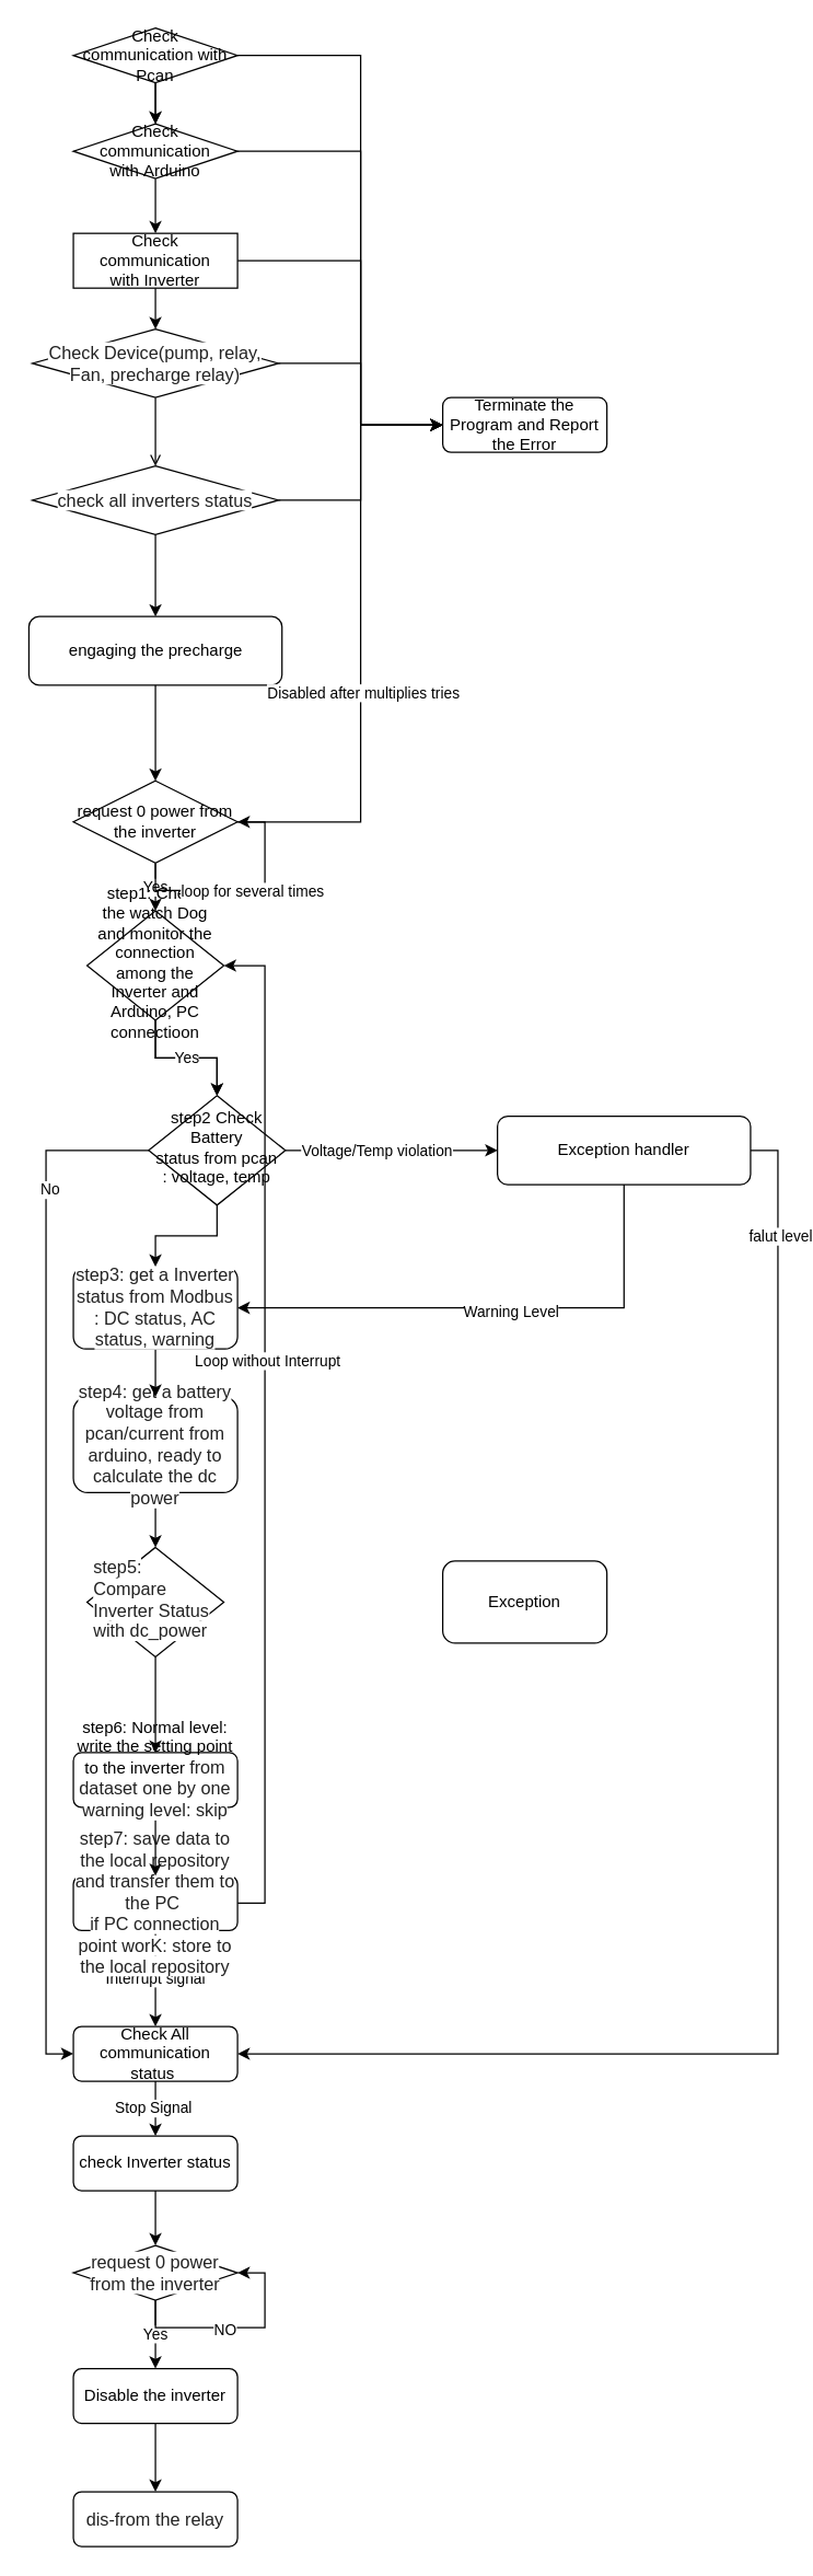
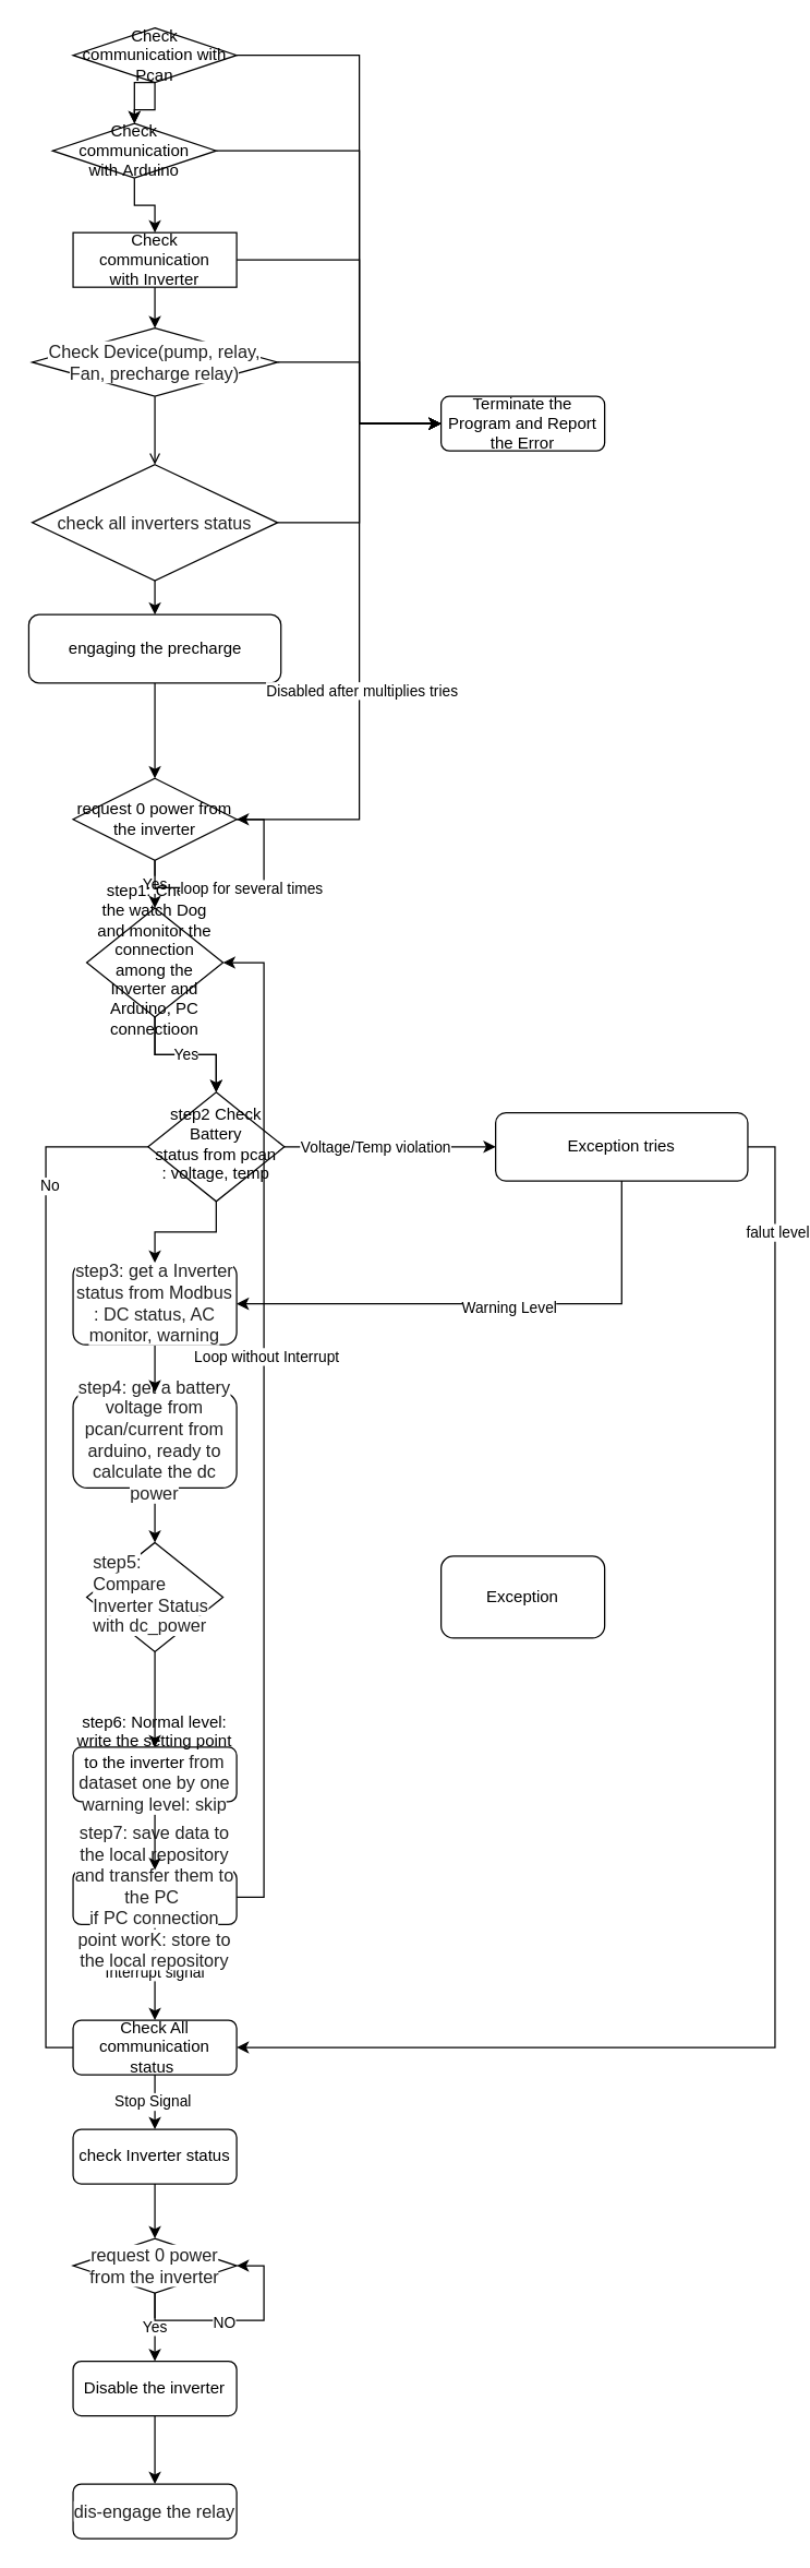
- <mxCell id="51" value="Check communication with&amp;nbsp;Arduino" style="rhombus;whiteSpace=wrap;html=1;fontSize=12;glass=0;strokeWidth=1;shadow=0;" parent="1" vertex="1"><mxGeometry x="53" y="90" width="120" height="40" as="geometry" /></mxCell>
+ <mxCell id="51" value="Check communication with&amp;nbsp;Arduino" style="rhombus;whiteSpace=wrap;html=1;fontSize=12;glass=0;strokeWidth=1;shadow=0;" parent="1" vertex="1"><mxGeometry x="38" y="90" width="120" height="40" as="geometry" /></mxCell>
- <mxCell id="8" value="&lt;span style=&quot;color: rgb(34 , 34 , 34) ; font-family: &amp;#34;arial&amp;#34; , &amp;#34;helvetica&amp;#34; , sans-serif ; font-size: small ; text-align: left ; background-color: rgb(255 , 255 , 255)&quot;&gt;check all inverters status&lt;/span&gt;" style="rhombus;whiteSpace=wrap;html=1;fontSize=12;glass=0;strokeWidth=1;shadow=0;" parent="1" vertex="1"><mxGeometry x="23" y="340" width="180" height="50" as="geometry" /></mxCell>
+ <mxCell id="8" value="&lt;span style=&quot;color: rgb(34 , 34 , 34) ; font-family: &amp;#34;arial&amp;#34; , &amp;#34;helvetica&amp;#34; , sans-serif ; font-size: small ; text-align: left ; background-color: rgb(255 , 255 , 255)&quot;&gt;check all inverters status&lt;/span&gt;" style="rhombus;whiteSpace=wrap;html=1;fontSize=12;glass=0;strokeWidth=1;shadow=0;" parent="1" vertex="1"><mxGeometry x="23" y="340" width="180" height="85" as="geometry" /></mxCell>
- <mxCell id="63" value="Exception handler" style="rounded=1;whiteSpace=wrap;html=1;fontSize=12;glass=0;strokeWidth=1;shadow=0;" parent="1" vertex="1"><mxGeometry x="363" y="815" width="185" height="50" as="geometry" /></mxCell>
+ <mxCell id="63" value="Exception tries" style="rounded=1;whiteSpace=wrap;html=1;fontSize=12;glass=0;strokeWidth=1;shadow=0;" parent="1" vertex="1"><mxGeometry x="363" y="815" width="185" height="50" as="geometry" /></mxCell>
- <mxCell id="15" value="&lt;span style=&quot;color: rgb(34 , 34 , 34) ; font-family: &amp;#34;arial&amp;#34; , &amp;#34;helvetica&amp;#34; , sans-serif ; font-size: small ; text-align: left ; background-color: rgb(255 , 255 , 255)&quot;&gt;step3: get a Inverter status from Modbus : DC status, AC status, warning&lt;/span&gt;" style="rounded=1;whiteSpace=wrap;html=1;fontSize=12;glass=0;strokeWidth=1;shadow=0;" parent="1" vertex="1"><mxGeometry x="53" y="925" width="120" height="60" as="geometry" /></mxCell>
+ <mxCell id="15" value="&lt;span style=&quot;color: rgb(34 , 34 , 34) ; font-family: &amp;#34;arial&amp;#34; , &amp;#34;helvetica&amp;#34; , sans-serif ; font-size: small ; text-align: left ; background-color: rgb(255 , 255 , 255)&quot;&gt;step3: get a Inverter status from Modbus : DC status, AC monitor, warning&lt;/span&gt;" style="rounded=1;whiteSpace=wrap;html=1;fontSize=12;glass=0;strokeWidth=1;shadow=0;" parent="1" vertex="1"><mxGeometry x="53" y="925" width="120" height="60" as="geometry" /></mxCell>
- <mxCell id="23" style="edgeStyle=orthogonalEdgeStyle;rounded=0;orthogonalLoop=1;jettySize=auto;html=1;exitX=0;exitY=0.5;exitDx=0;exitDy=0;entryX=0;entryY=0.5;entryDx=0;entryDy=0;" parent="1" source="28" target="41" edge="1"><mxGeometry relative="1" as="geometry" /></mxCell>
+ <mxCell id="23" style="edgeStyle=orthogonalEdgeStyle;rounded=0;orthogonalLoop=1;jettySize=auto;html=1;exitX=0;exitY=0.5;exitDx=0;exitDy=0;entryX=0;entryY=0.5;entryDx=0;entryDy=0;endArrow=none;" parent="1" source="28" target="41" edge="1"><mxGeometry relative="1" as="geometry" /></mxCell>
- <mxCell id="42" value="&lt;span style=&quot;color: rgb(34 , 34 , 34) ; font-family: &amp;#34;arial&amp;#34; , &amp;#34;helvetica&amp;#34; , sans-serif ; font-size: small ; text-align: left ; background-color: rgb(255 , 255 , 255)&quot;&gt;dis-from the relay&lt;/span&gt;" style="rounded=1;whiteSpace=wrap;html=1;fontSize=12;glass=0;strokeWidth=1;shadow=0;" parent="1" vertex="1"><mxGeometry x="53" y="1820" width="120" height="40" as="geometry" /></mxCell>
+ <mxCell id="42" value="&lt;span style=&quot;color: rgb(34 , 34 , 34) ; font-family: &amp;#34;arial&amp;#34; , &amp;#34;helvetica&amp;#34; , sans-serif ; font-size: small ; text-align: left ; background-color: rgb(255 , 255 , 255)&quot;&gt;dis-engage the relay&lt;/span&gt;" style="rounded=1;whiteSpace=wrap;html=1;fontSize=12;glass=0;strokeWidth=1;shadow=0;" parent="1" vertex="1"><mxGeometry x="53" y="1820" width="120" height="40" as="geometry" /></mxCell>
